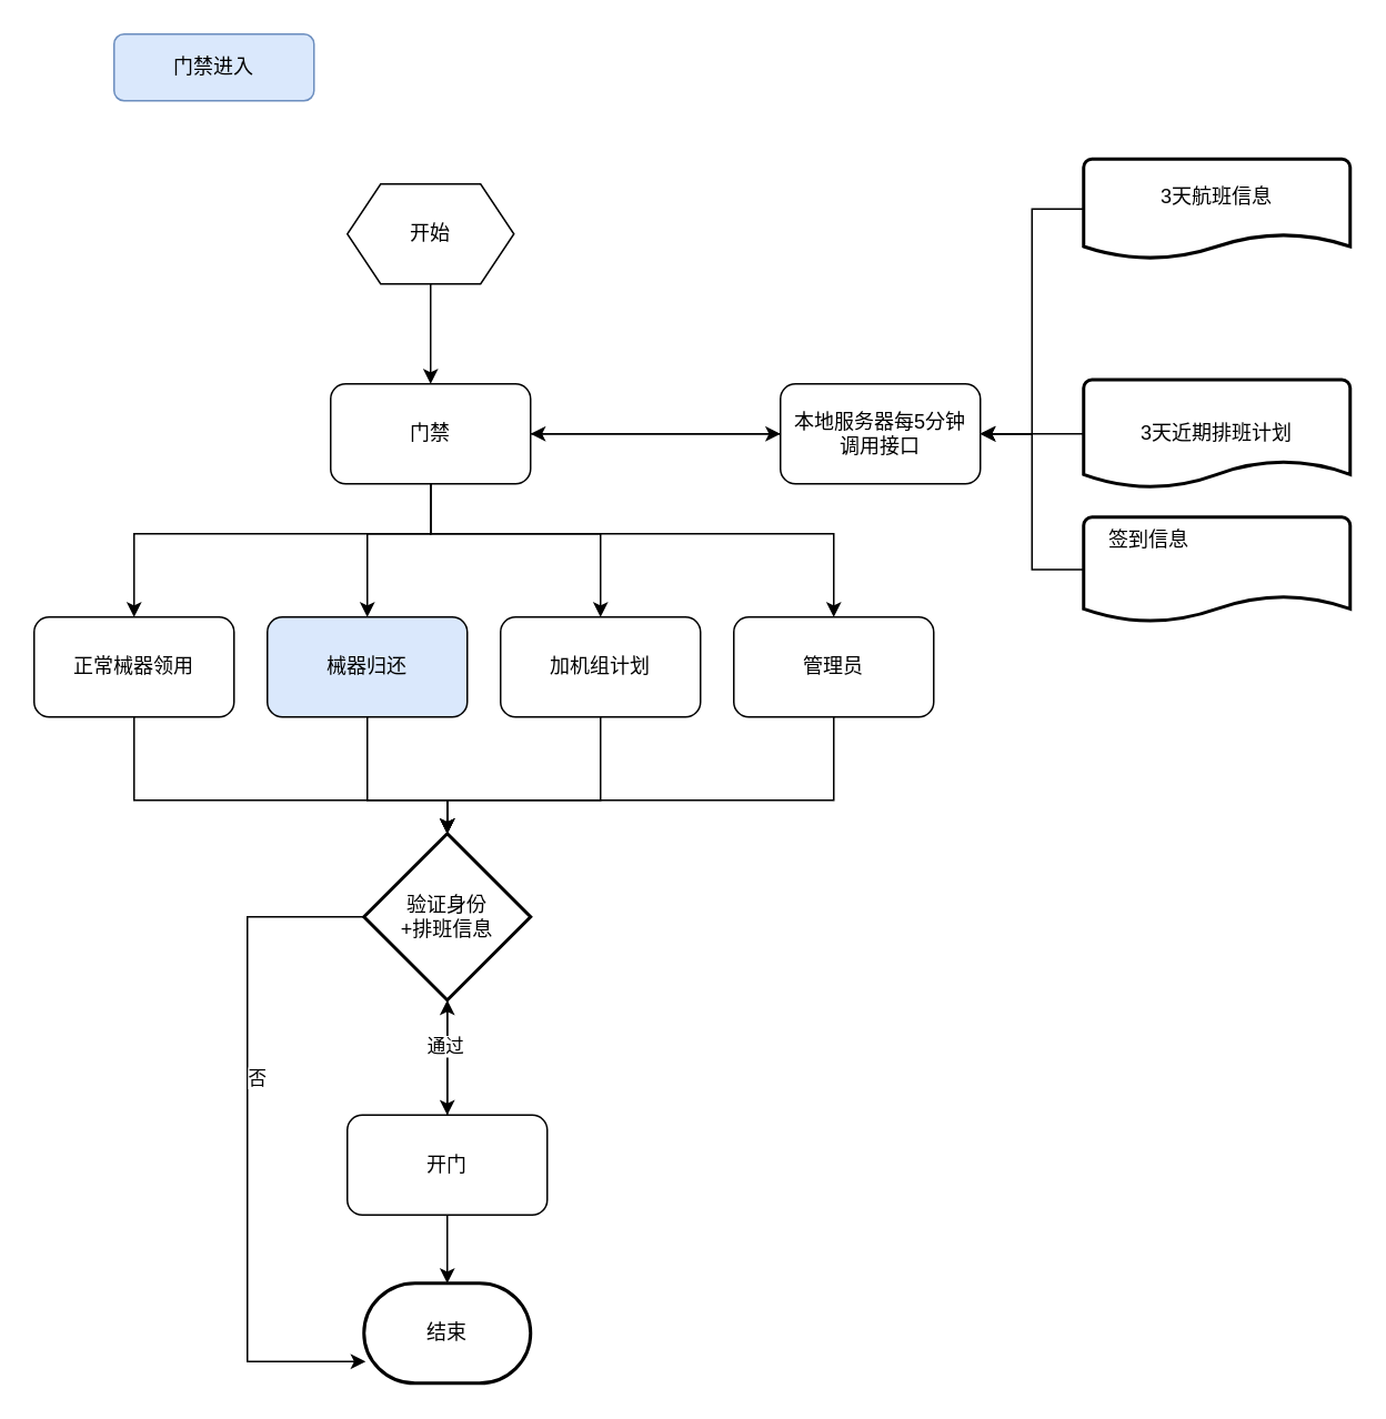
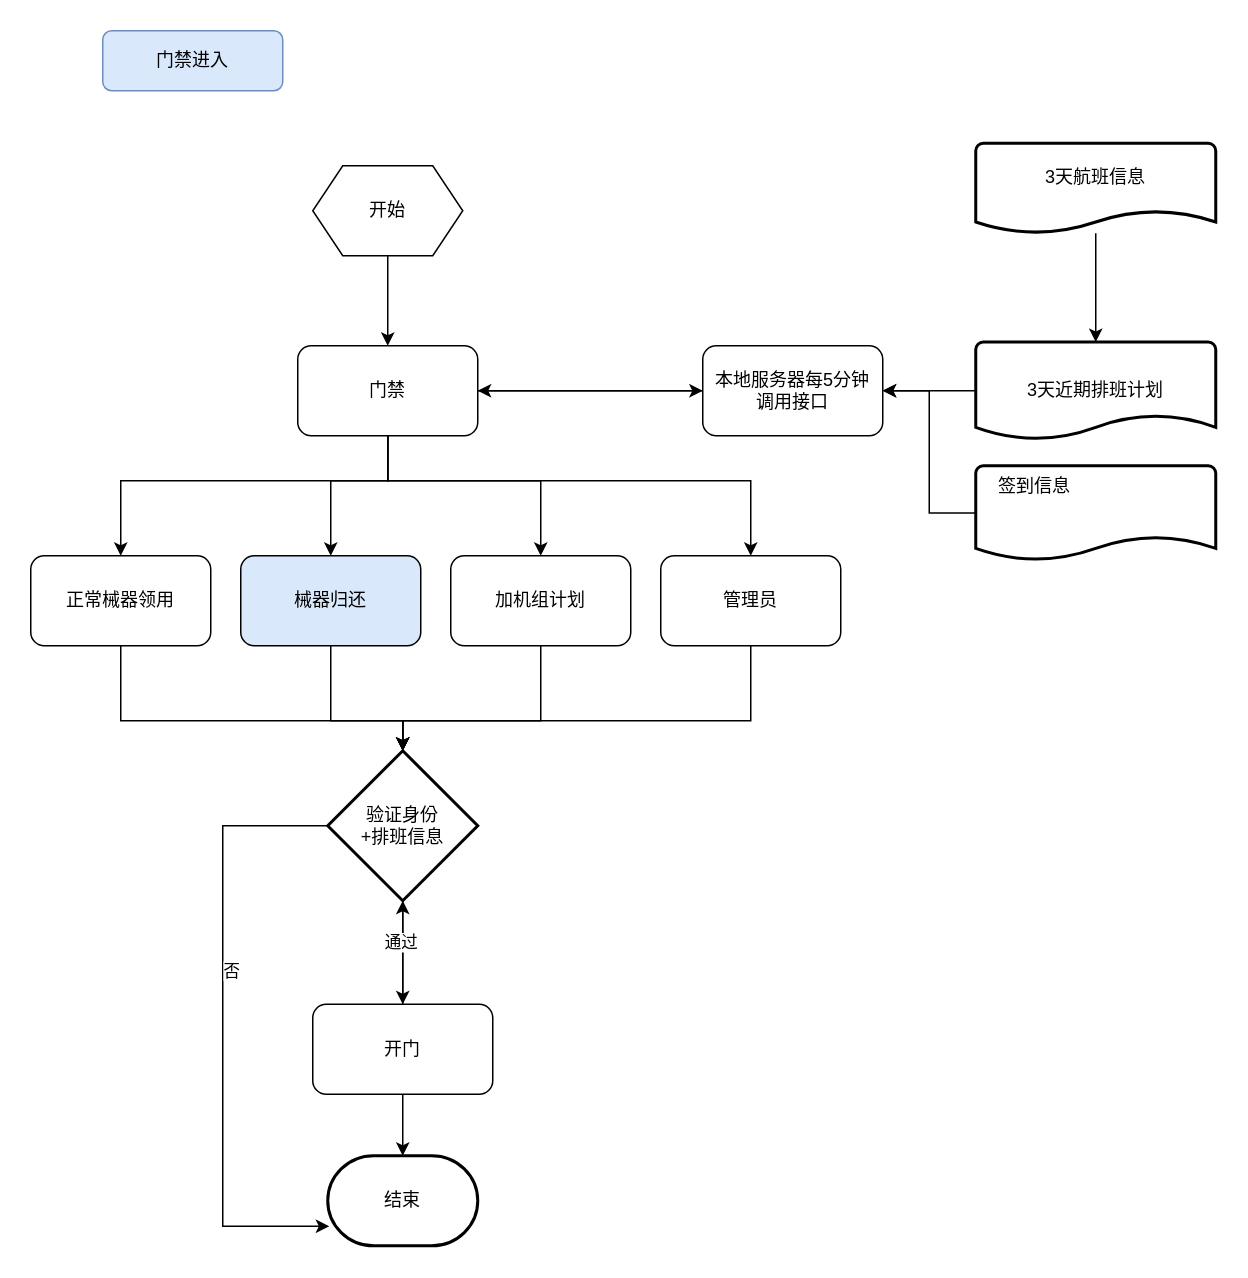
- <mxCell id="13" style="edgeStyle=orthogonalEdgeStyle;rounded=0;orthogonalLoop=1;jettySize=auto;html=1;entryX=1;entryY=0.5;entryDx=0;entryDy=0;" edge="1" parent="1" source="14" target="12"><mxGeometry relative="1" as="geometry" /></mxCell>
+ <mxCell id="13" style="edgeStyle=orthogonalEdgeStyle;rounded=0;orthogonalLoop=1;jettySize=auto;html=1;" edge="1" parent="1" source="14" target="16"><mxGeometry relative="1" as="geometry" /></mxCell>
